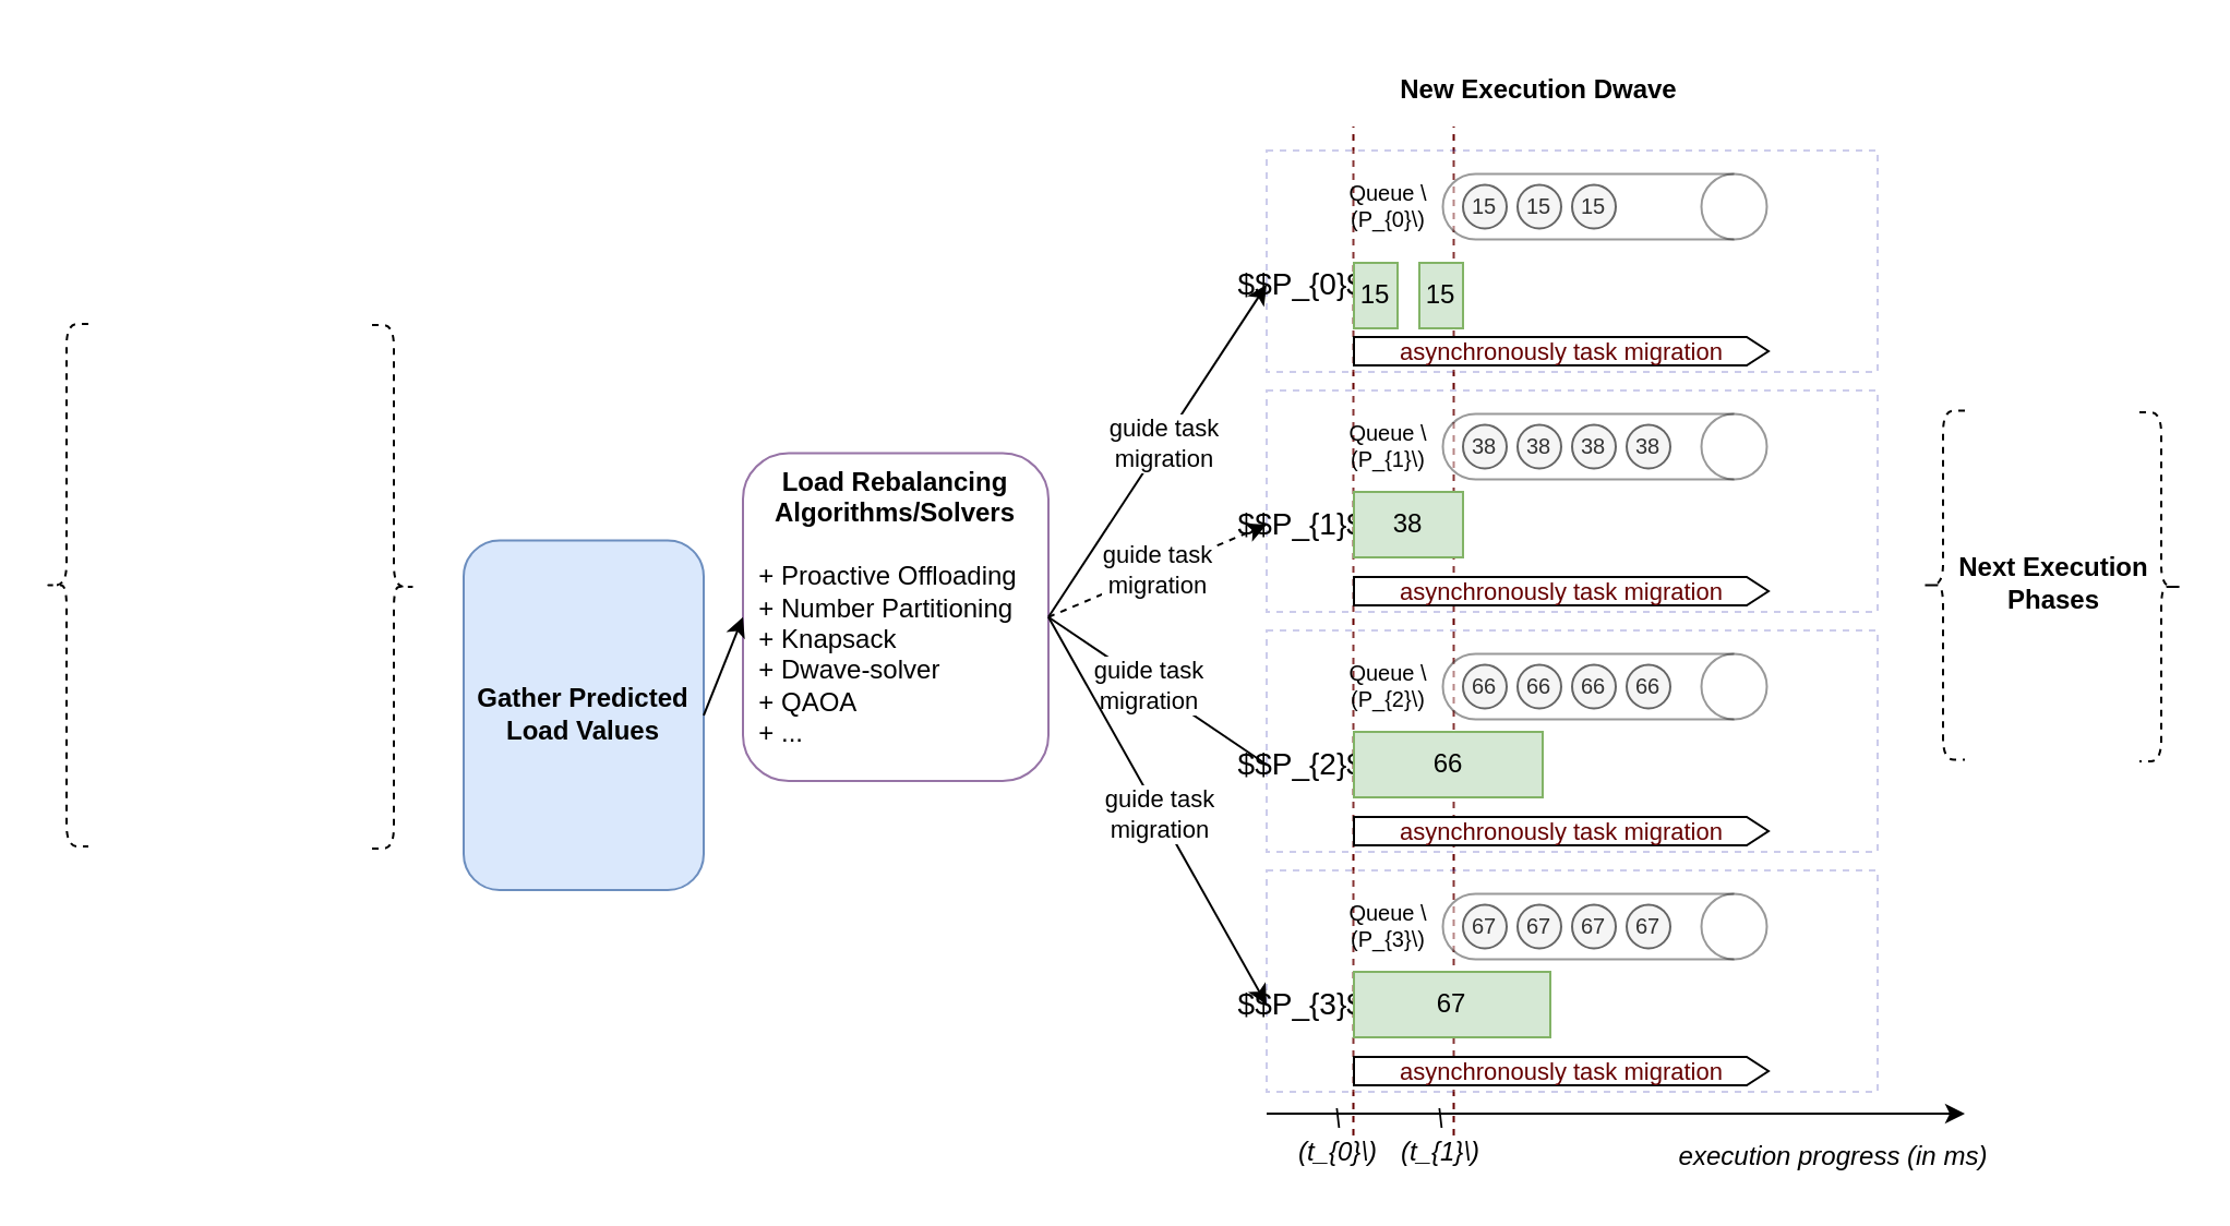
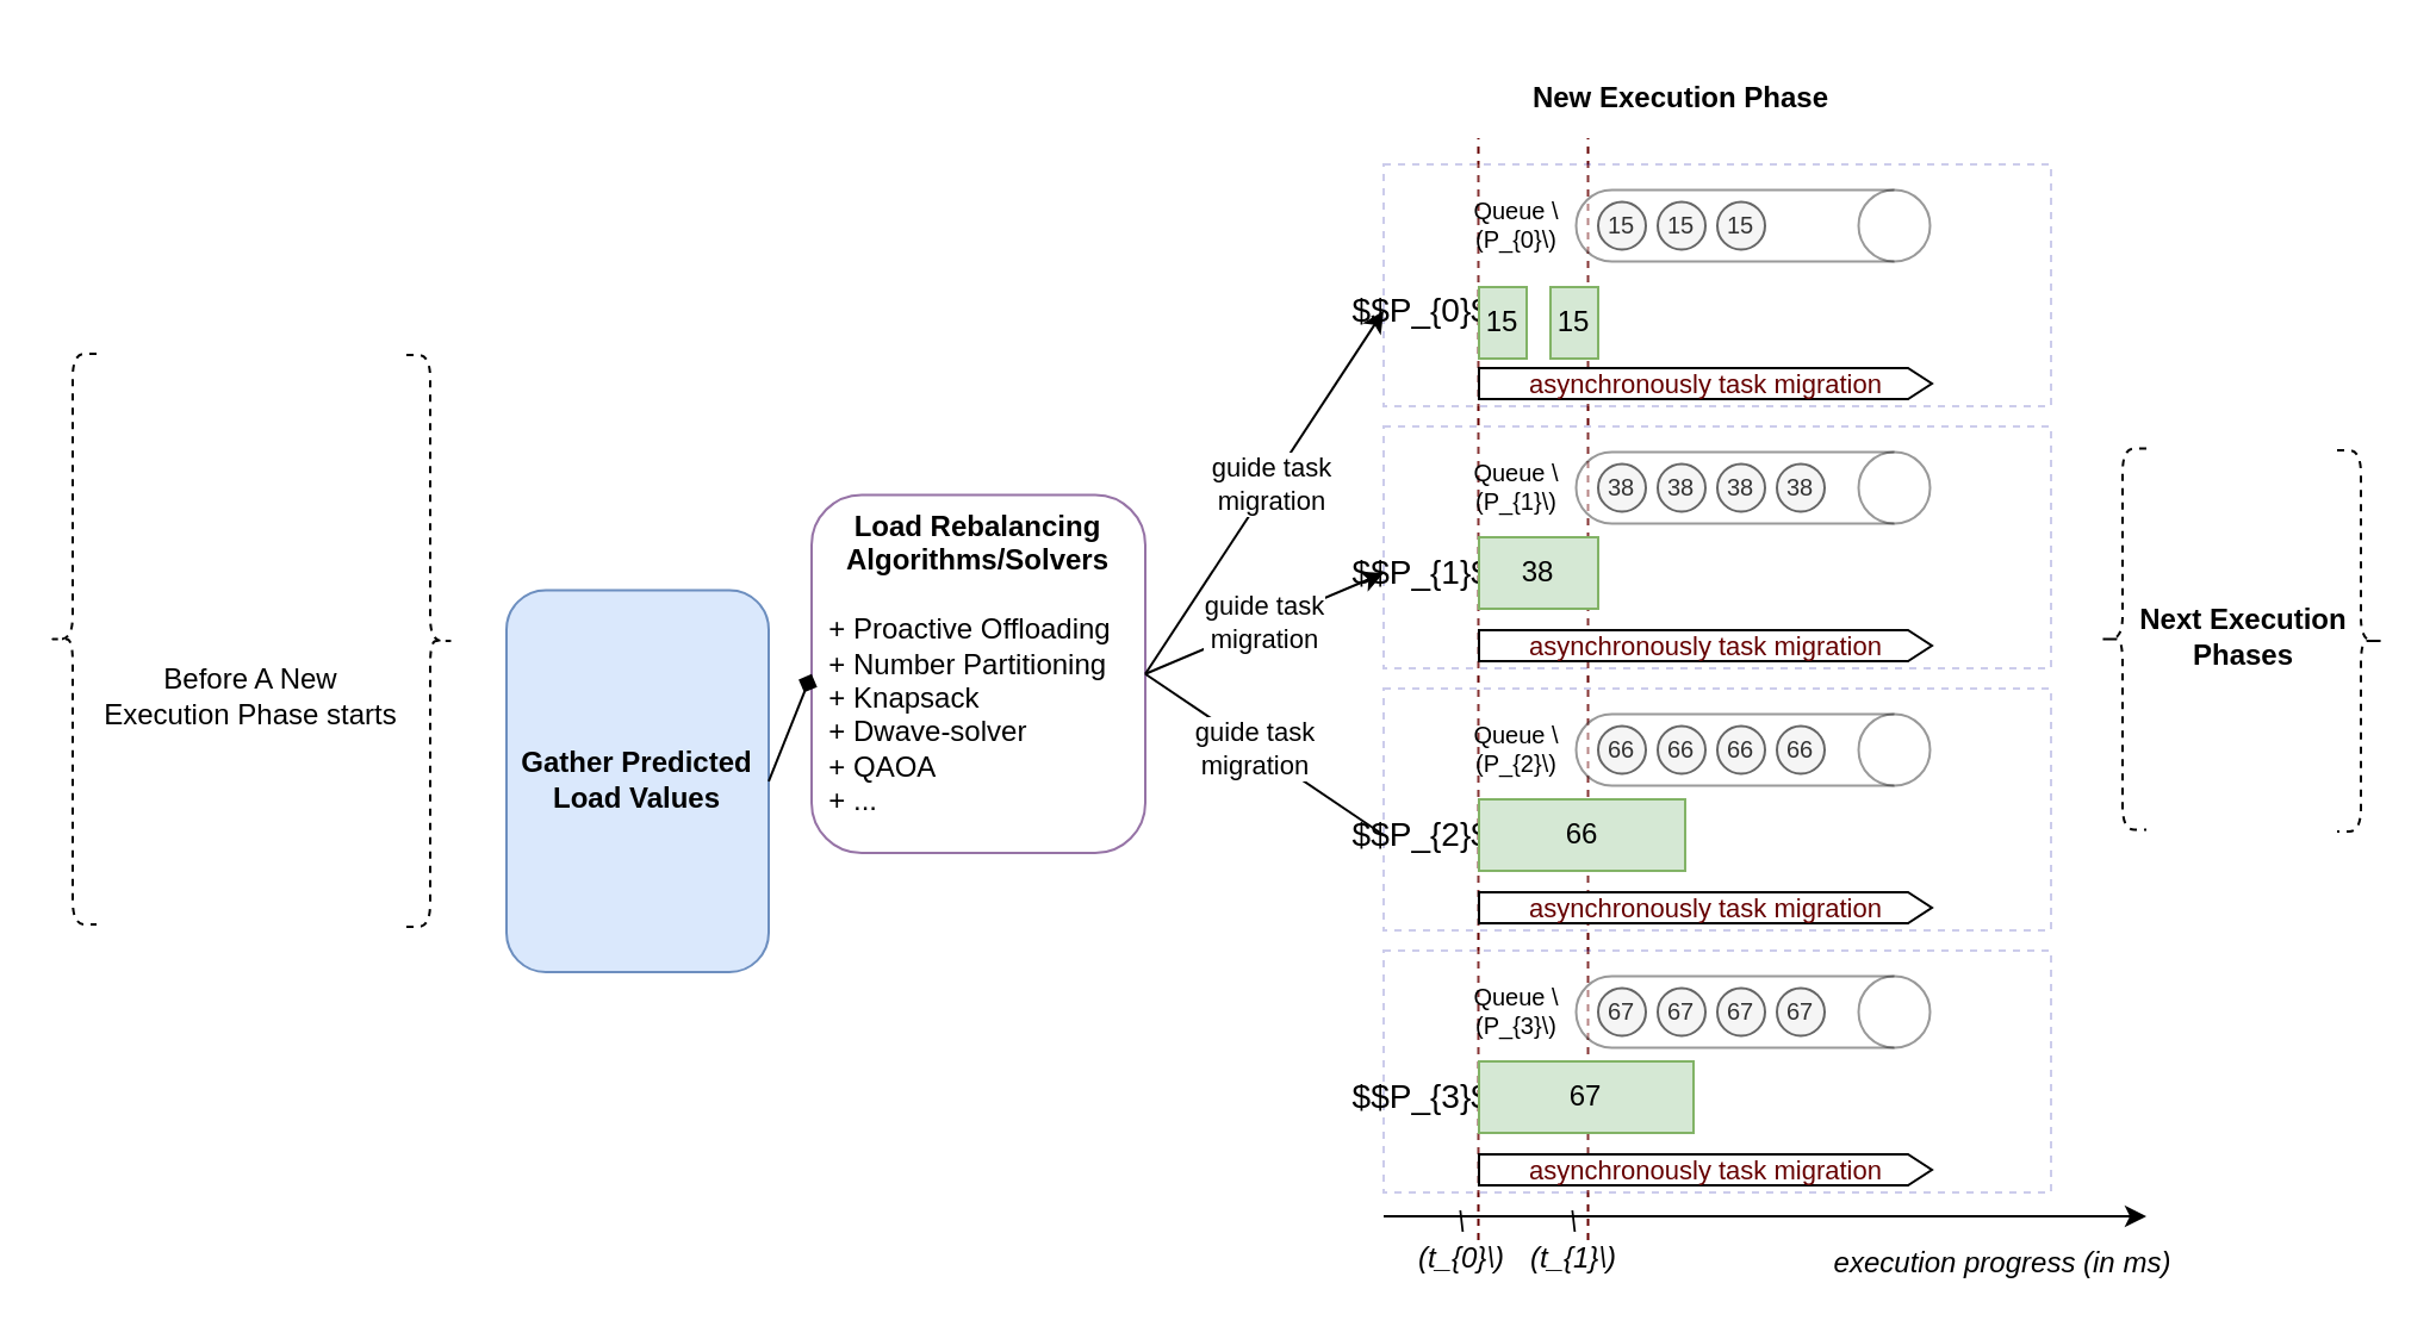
- <mxCell id="64" value="New Execution Dwave" style="text;html=1;strokeColor=none;fillColor=none;align=center;verticalAlign=middle;whiteSpace=wrap;rounded=0;fontStyle=1" vertex="1" parent="1"><mxGeometry x="640" y="27.5" width="130" height="27.5" as="geometry" /></mxCell>
+ <mxCell id="64" value="New Execution Phase" style="text;html=1;strokeColor=none;fillColor=none;align=center;verticalAlign=middle;whiteSpace=wrap;rounded=0;fontStyle=1" vertex="1" parent="1"><mxGeometry x="640" y="27.5" width="130" height="27.5" as="geometry" /></mxCell>
- <mxCell id="55" value="" style="endArrow=classic;html=1;rounded=0;exitX=1;exitY=0.5;exitDx=0;exitDy=0;entryX=0;entryY=0.5;entryDx=0;entryDy=0;dashed=1;" edge="1" parent="1" source="52" target="20"><mxGeometry width="50" height="50" relative="1" as="geometry"><mxPoint x="510" y="292.5" as="sourcePoint" /><mxPoint x="590" y="140.5" as="targetPoint" /></mxGeometry></mxCell>
+ <mxCell id="55" value="" style="endArrow=classic;html=1;rounded=0;exitX=1;exitY=0.5;exitDx=0;exitDy=0;entryX=0;entryY=0.5;entryDx=0;entryDy=0;" edge="1" parent="1" source="52" target="20"><mxGeometry width="50" height="50" relative="1" as="geometry"><mxPoint x="510" y="292.5" as="sourcePoint" /><mxPoint x="590" y="140.5" as="targetPoint" /></mxGeometry></mxCell>
- <mxCell id="65" value="" style="endArrow=classic;html=1;rounded=0;exitX=1;exitY=0.5;exitDx=0;exitDy=0;entryX=0;entryY=0.5;entryDx=0;entryDy=0;" edge="1" parent="1" source="51" target="52"><mxGeometry width="50" height="50" relative="1" as="geometry"><mxPoint x="640" y="410" as="sourcePoint" /><mxPoint x="690" y="360" as="targetPoint" /></mxGeometry></mxCell>
+ <mxCell id="65" value="" style="endArrow=diamond;html=1;rounded=0;exitX=1;exitY=0.5;exitDx=0;exitDy=0;entryX=0;entryY=0.5;entryDx=0;entryDy=0;" edge="1" parent="1" source="51" target="52"><mxGeometry width="50" height="50" relative="1" as="geometry"><mxPoint x="640" y="410" as="sourcePoint" /><mxPoint x="690" y="360" as="targetPoint" /></mxGeometry></mxCell>
+ <mxCell id="13" value="Before A New Execution Phase starts" style="text;html=1;strokeColor=none;fillColor=none;align=center;verticalAlign=middle;whiteSpace=wrap;rounded=0;" parent="1" vertex="1"><mxGeometry x="40" y="265.5" width="130" height="53" as="geometry" /></mxCell>
- <mxCell id="59" value="" style="endArrow=classic;html=1;rounded=0;exitX=1;exitY=0.5;exitDx=0;exitDy=0;entryX=0;entryY=0.5;entryDx=0;entryDy=0;" edge="1" parent="1" source="52" target="40"><mxGeometry width="50" height="50" relative="1" as="geometry"><mxPoint x="510" y="292.5" as="sourcePoint" /><mxPoint x="590" y="360.5" as="targetPoint" /></mxGeometry></mxCell>
- <mxCell id="60" value="guide task&lt;br style=&quot;border-color: var(--border-color);&quot;&gt;migration" style="edgeLabel;html=1;align=center;verticalAlign=middle;resizable=0;points=[];" vertex="1" connectable="0" parent="59"><mxGeometry x="0.008" relative="1" as="geometry"><mxPoint as="offset" /></mxGeometry></mxCell>
